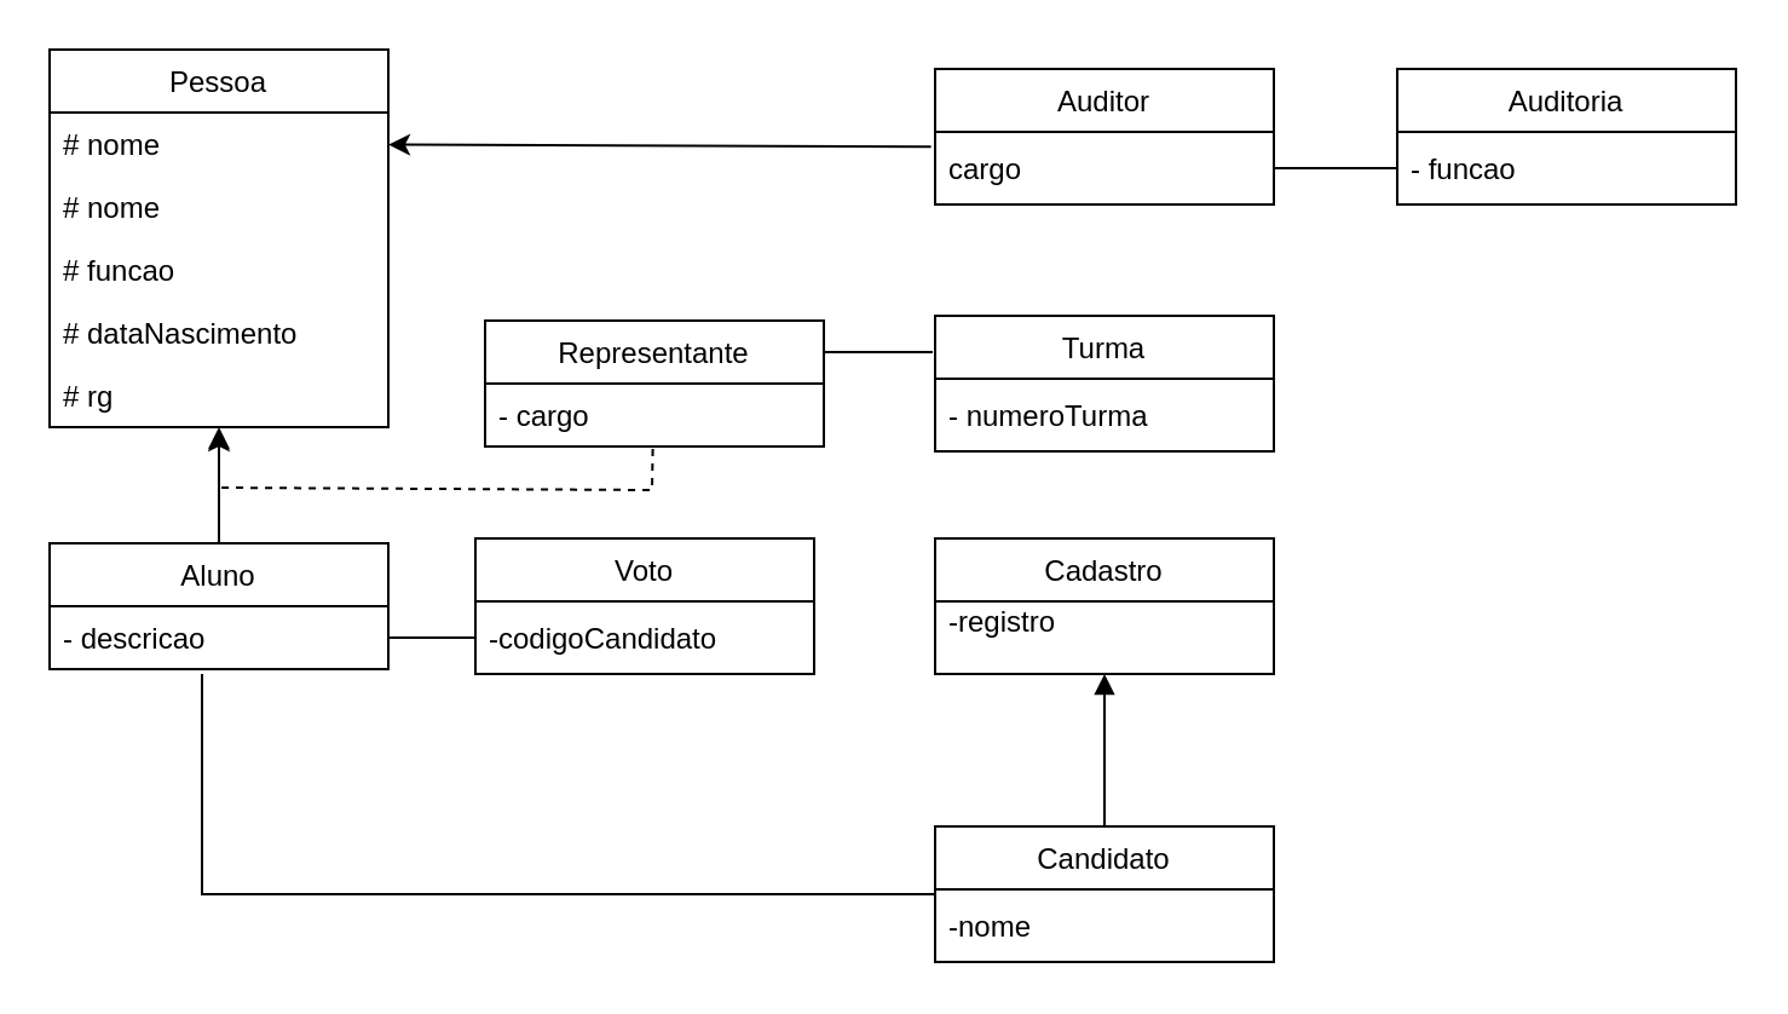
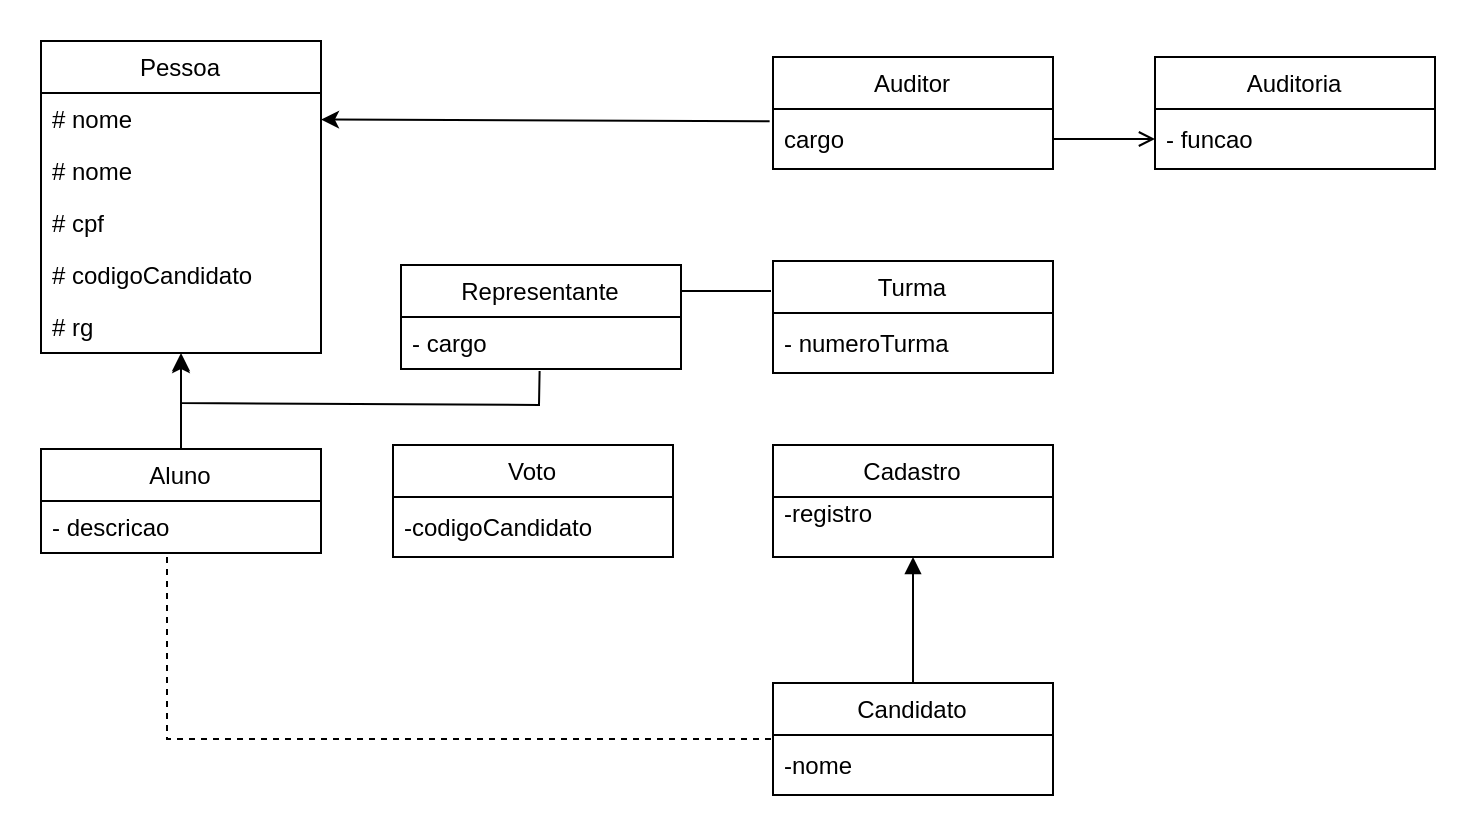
- <mxCell id="31" value="" style="endArrow=none;html=1;rounded=0;exitX=1;exitY=0.5;exitDx=0;exitDy=0;" edge="1" parent="1" source="22" target="24"><mxGeometry width="50" height="50" relative="1" as="geometry"><mxPoint x="533" y="95" as="sourcePoint" /><mxPoint x="583" y="45" as="targetPoint" /></mxGeometry></mxCell>
+ <mxCell id="31" value="" style="endArrow=open;html=1;rounded=0;exitX=1;exitY=0.5;exitDx=0;exitDy=0;" edge="1" parent="1" source="22" target="24"><mxGeometry width="50" height="50" relative="1" as="geometry"><mxPoint x="533" y="95" as="sourcePoint" /><mxPoint x="583" y="45" as="targetPoint" /></mxGeometry></mxCell>
- <mxCell id="5" value="# funcao" style="text;strokeColor=none;fillColor=none;align=left;verticalAlign=top;spacingLeft=4;spacingRight=4;overflow=hidden;rotatable=0;points=[[0,0.5],[1,0.5]];portConstraint=eastwest;" parent="2" vertex="1"><mxGeometry y="78" width="140" height="26" as="geometry" /></mxCell>
+ <mxCell id="5" value="# cpf" style="text;strokeColor=none;fillColor=none;align=left;verticalAlign=top;spacingLeft=4;spacingRight=4;overflow=hidden;rotatable=0;points=[[0,0.5],[1,0.5]];portConstraint=eastwest;" parent="2" vertex="1"><mxGeometry y="78" width="140" height="26" as="geometry" /></mxCell>
- <mxCell id="6" value="# dataNascimento" style="text;strokeColor=none;fillColor=none;align=left;verticalAlign=top;spacingLeft=4;spacingRight=4;overflow=hidden;rotatable=0;points=[[0,0.5],[1,0.5]];portConstraint=eastwest;" parent="2" vertex="1"><mxGeometry y="104" width="140" height="26" as="geometry" /></mxCell>
+ <mxCell id="6" value="# codigoCandidato" style="text;strokeColor=none;fillColor=none;align=left;verticalAlign=top;spacingLeft=4;spacingRight=4;overflow=hidden;rotatable=0;points=[[0,0.5],[1,0.5]];portConstraint=eastwest;" parent="2" vertex="1"><mxGeometry y="104" width="140" height="26" as="geometry" /></mxCell>
- <mxCell id="28" value="" style="endArrow=classic;html=1;rounded=0;exitX=0.495;exitY=1.037;exitDx=0;exitDy=0;exitPerimeter=0;entryX=0.5;entryY=1;entryDx=0;entryDy=0;dashed=1;" edge="1" parent="1" source="14" target="2"><mxGeometry width="50" height="50" relative="1" as="geometry"><mxPoint x="168" y="227" as="sourcePoint" /><mxPoint x="102" y="197" as="targetPoint" /><Array as="points"><mxPoint x="269" y="202" /><mxPoint x="90" y="201" /></Array></mxGeometry></mxCell>
+ <mxCell id="28" value="" style="endArrow=classic;html=1;rounded=0;exitX=0.495;exitY=1.037;exitDx=0;exitDy=0;exitPerimeter=0;entryX=0.5;entryY=1;entryDx=0;entryDy=0;" edge="1" parent="1" source="14" target="2"><mxGeometry width="50" height="50" relative="1" as="geometry"><mxPoint x="168" y="227" as="sourcePoint" /><mxPoint x="102" y="197" as="targetPoint" /><Array as="points"><mxPoint x="269" y="202" /><mxPoint x="90" y="201" /></Array></mxGeometry></mxCell>
- <mxCell id="29" value="" style="endArrow=none;html=1;rounded=0;exitX=1;exitY=0.5;exitDx=0;exitDy=0;entryX=0;entryY=0.5;entryDx=0;entryDy=0;" edge="1" parent="1" source="12" target="20"><mxGeometry width="50" height="50" relative="1" as="geometry"><mxPoint x="163" y="279" as="sourcePoint" /><mxPoint x="213" y="229" as="targetPoint" /></mxGeometry></mxCell>
- <mxCell id="25" value="" style="endArrow=none;html=1;rounded=0;exitX=0.45;exitY=1.077;exitDx=0;exitDy=0;exitPerimeter=0;entryX=0;entryY=0.5;entryDx=0;entryDy=0;" parent="1" source="12" target="15" edge="1"><mxGeometry width="50" height="50" relative="1" as="geometry"><mxPoint x="417" y="319" as="sourcePoint" /><mxPoint x="709" y="418" as="targetPoint" /><Array as="points"><mxPoint x="83" y="369" /></Array></mxGeometry></mxCell>
+ <mxCell id="25" value="" style="endArrow=none;html=1;rounded=0;exitX=0.45;exitY=1.077;exitDx=0;exitDy=0;exitPerimeter=0;entryX=0;entryY=0.5;entryDx=0;entryDy=0;dashed=1;" parent="1" source="12" target="15" edge="1"><mxGeometry width="50" height="50" relative="1" as="geometry"><mxPoint x="417" y="319" as="sourcePoint" /><mxPoint x="709" y="418" as="targetPoint" /><Array as="points"><mxPoint x="83" y="369" /></Array></mxGeometry></mxCell>
